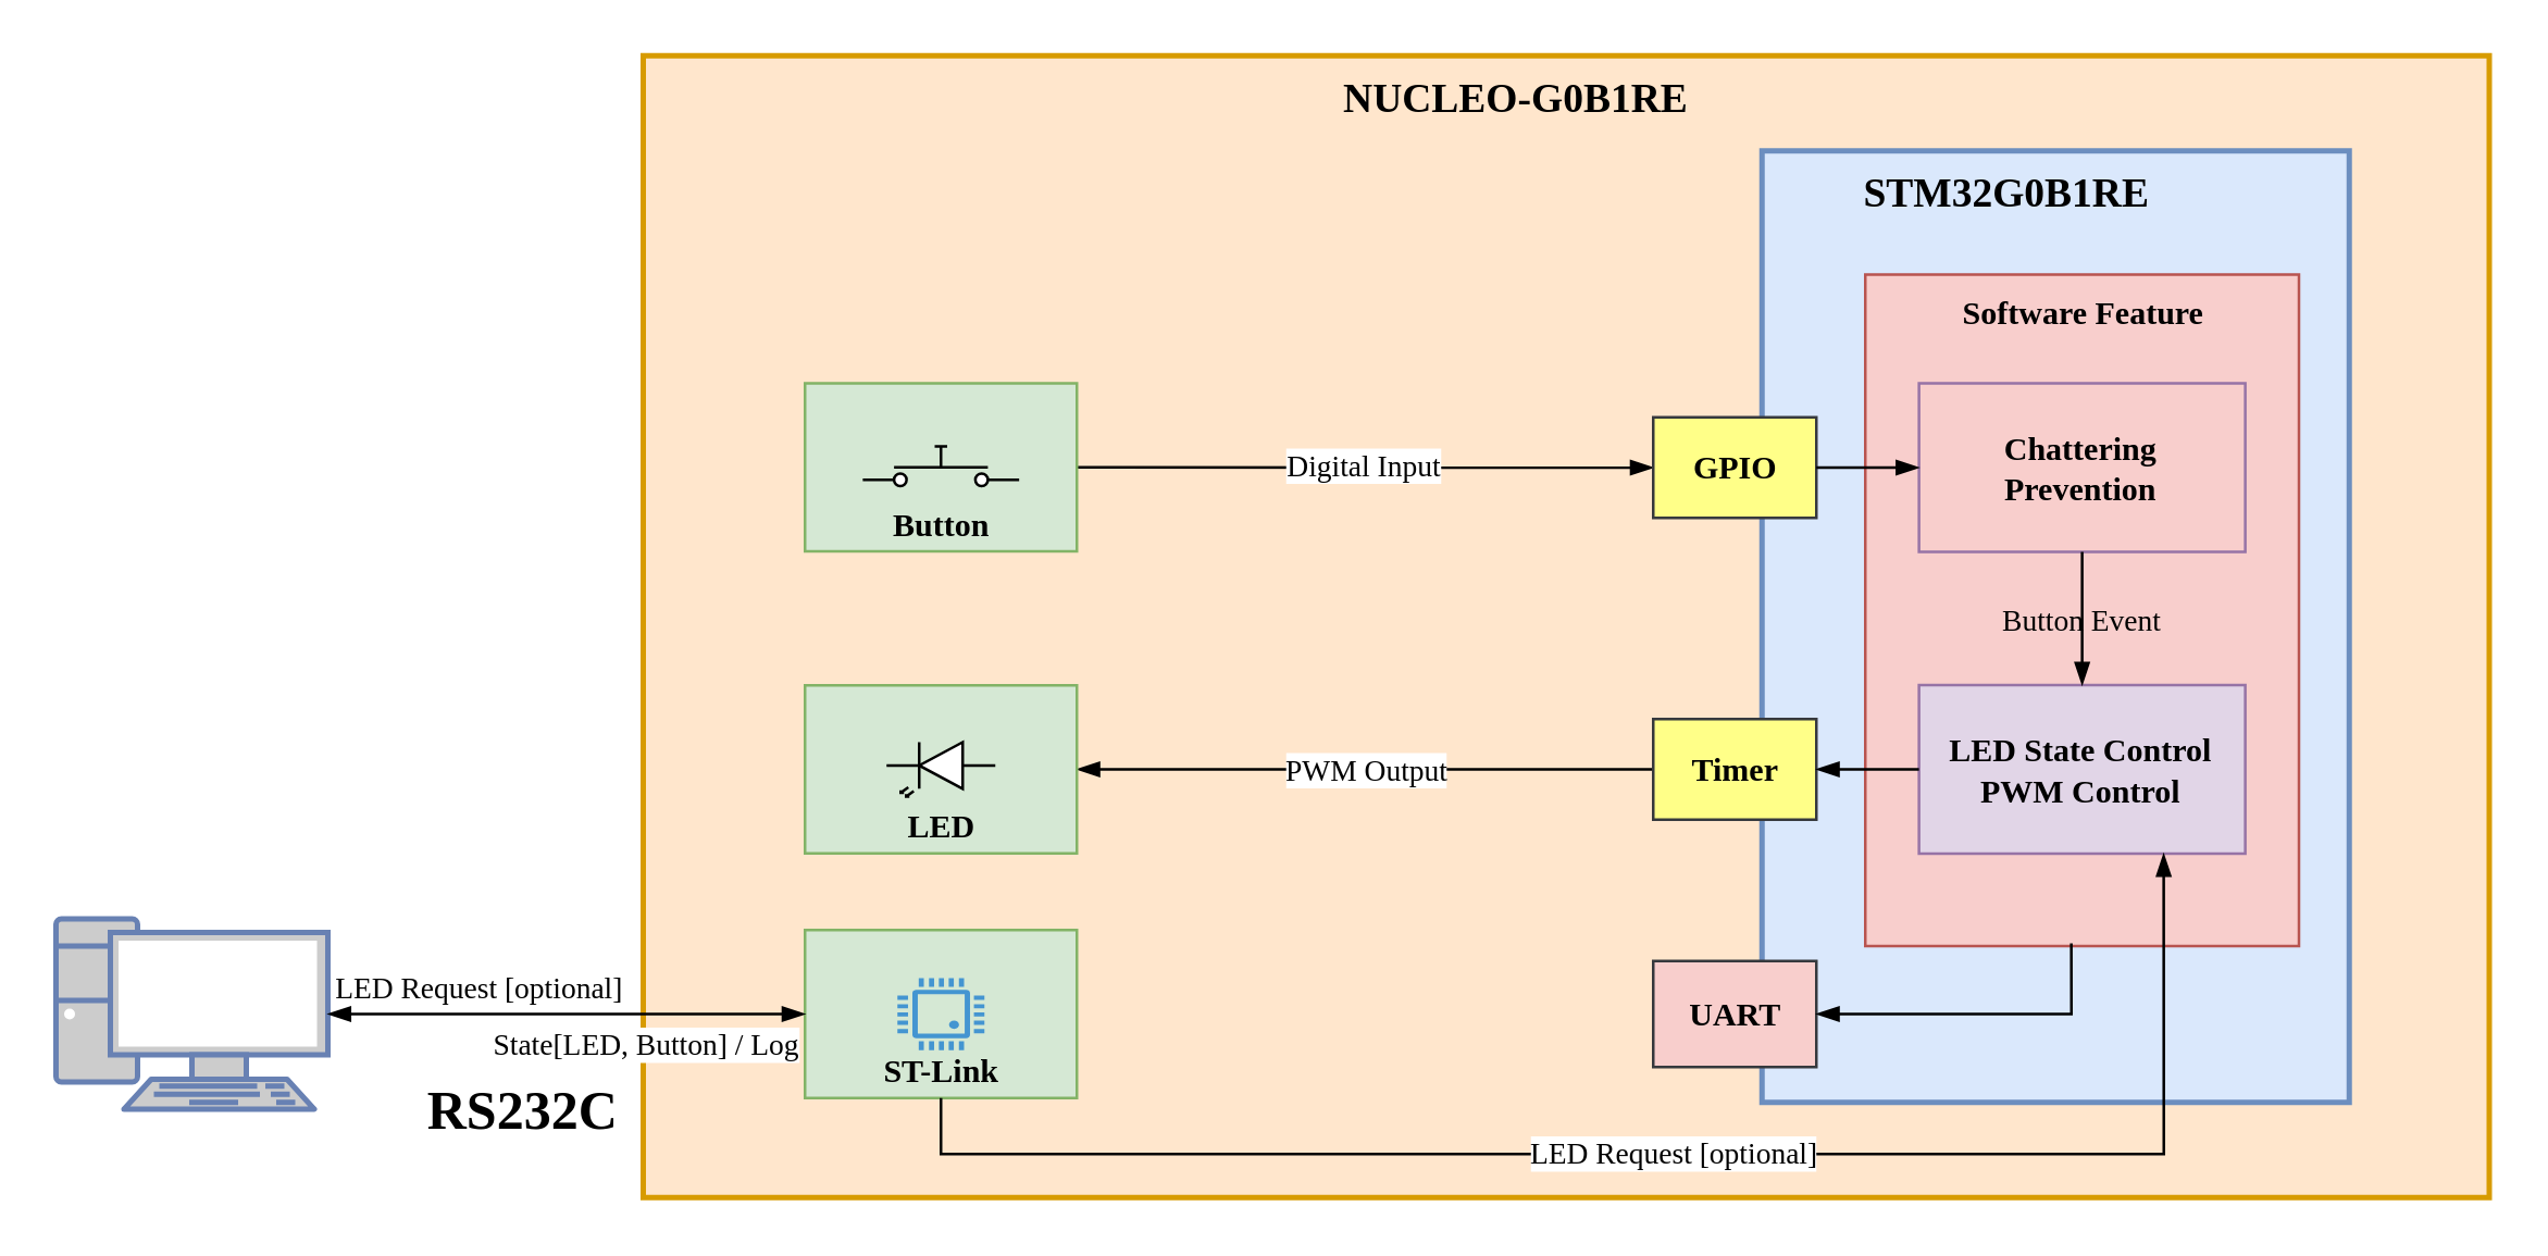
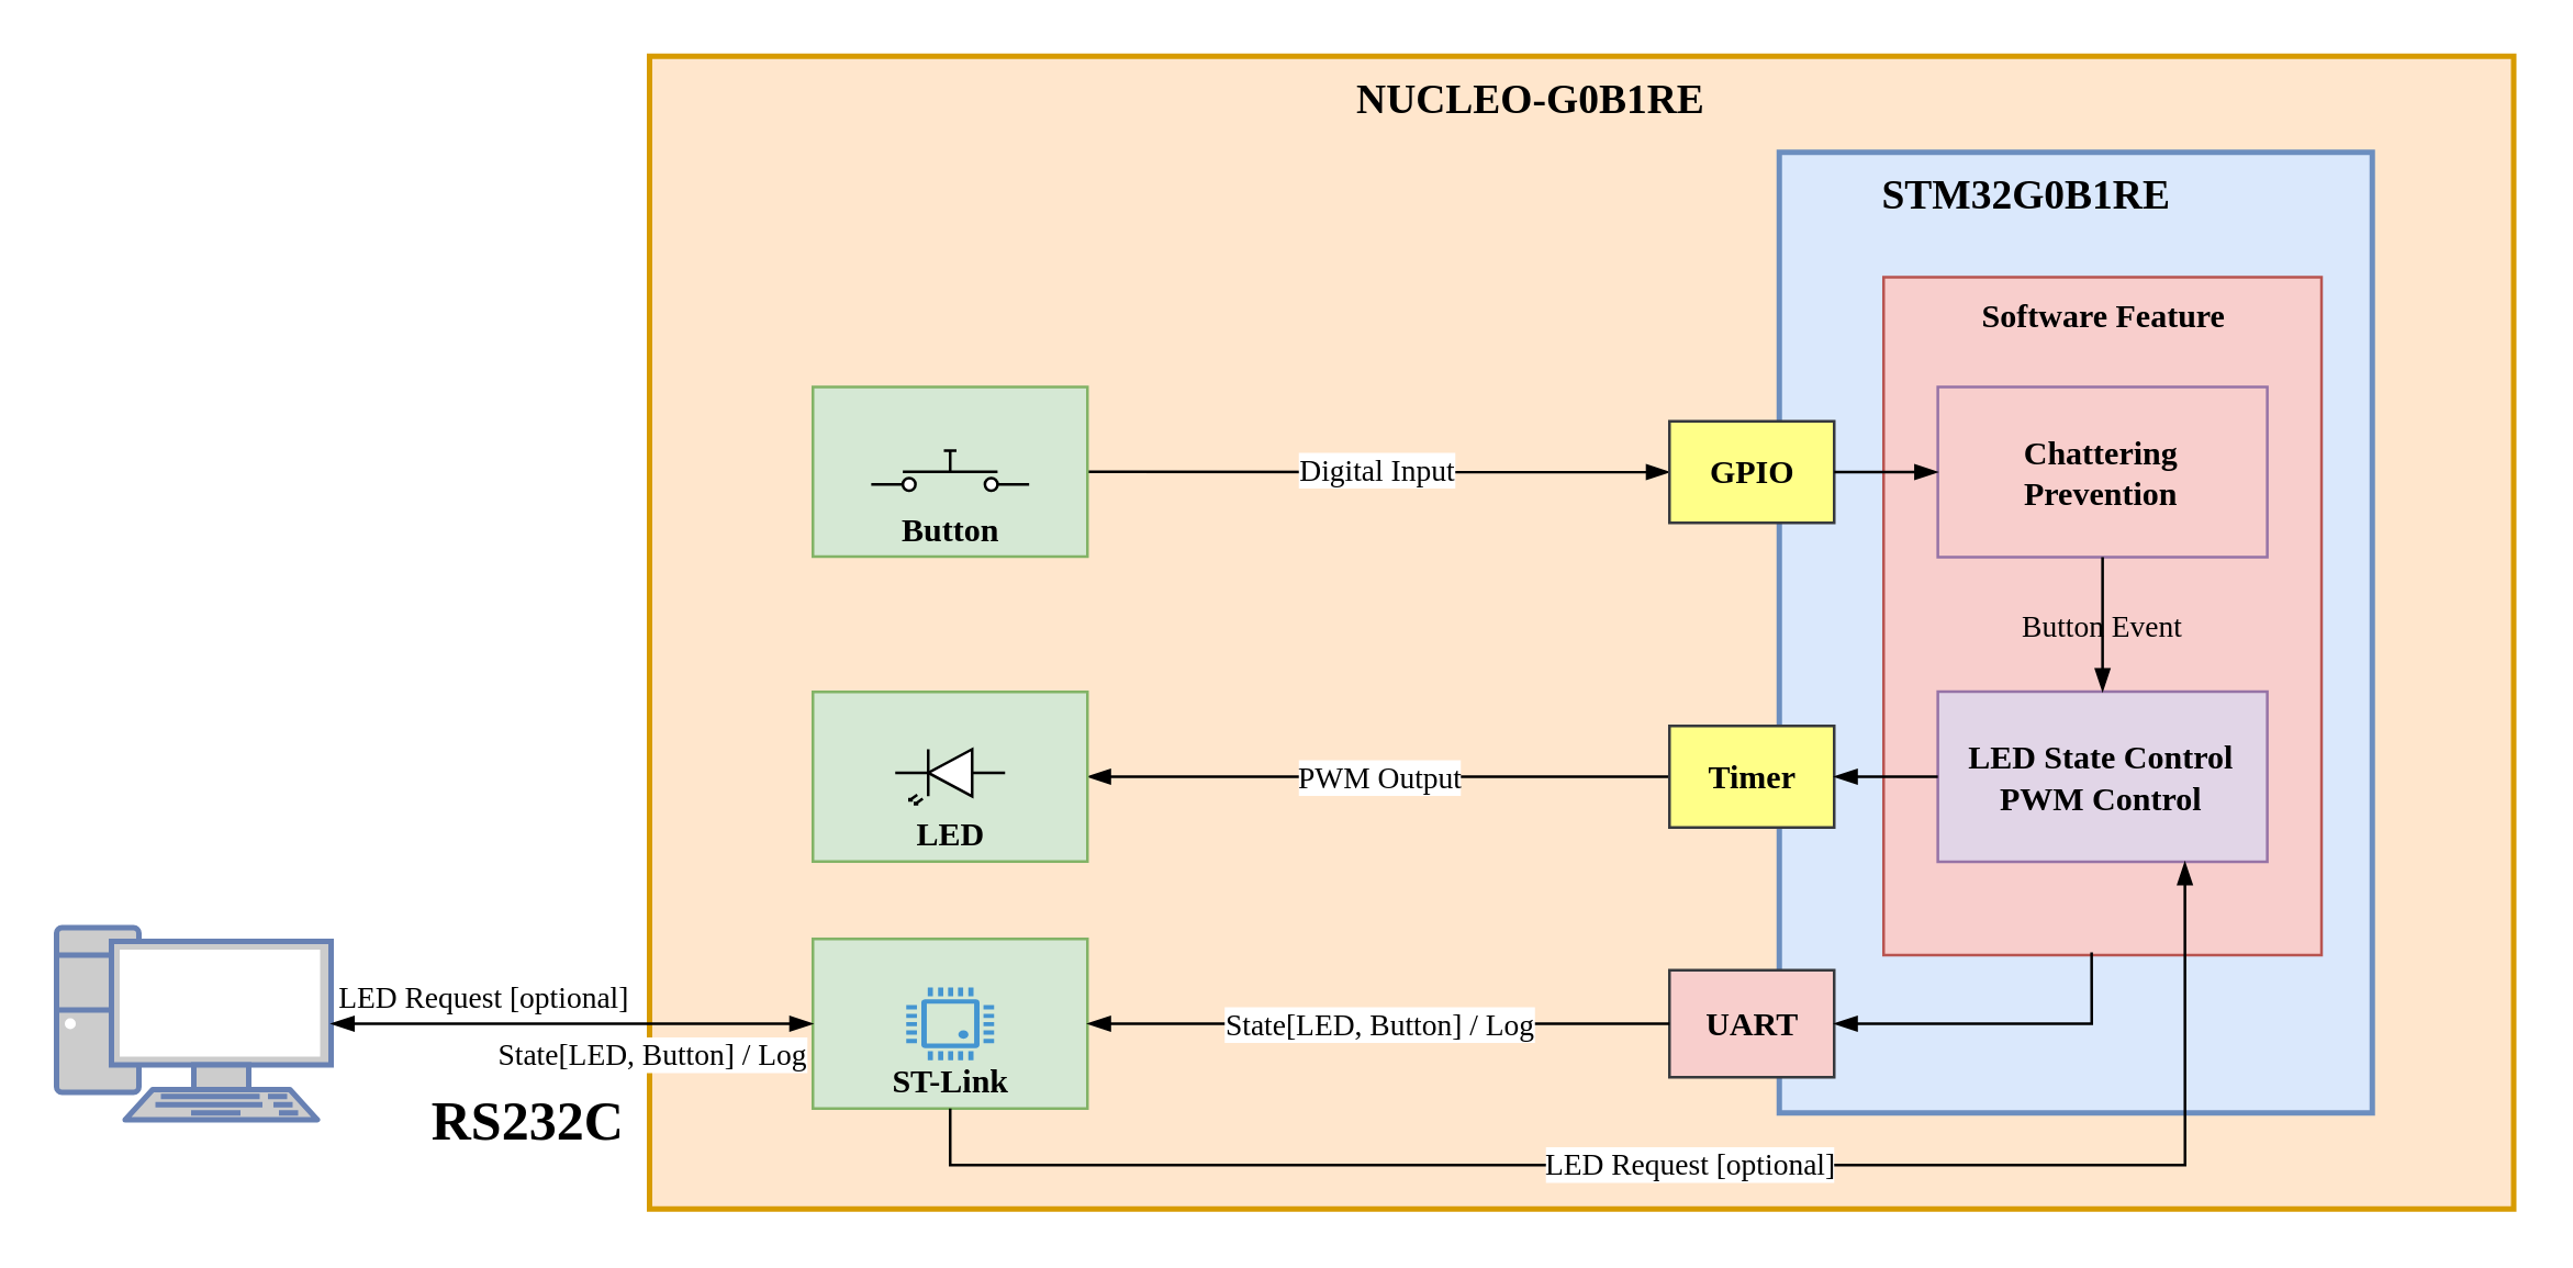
+ <mxCell id="16" value="State[LED, Button] / Log" style="endArrow=blockThin;startArrow=none;html=1;rounded=0;entryX=1;entryY=0.5;entryDx=0;entryDy=0;exitX=0;exitY=0.5;exitDx=0;exitDy=0;strokeWidth=1;startFill=0;endFill=1;fontFamily=Calibri;" parent="1" source="4" target="5" edge="1"><mxGeometry width="50" height="50" relative="1" as="geometry"><mxPoint x="582.5" y="153.9" as="sourcePoint" /><mxPoint x="425" y="136.9" as="targetPoint" /></mxGeometry></mxCell>
